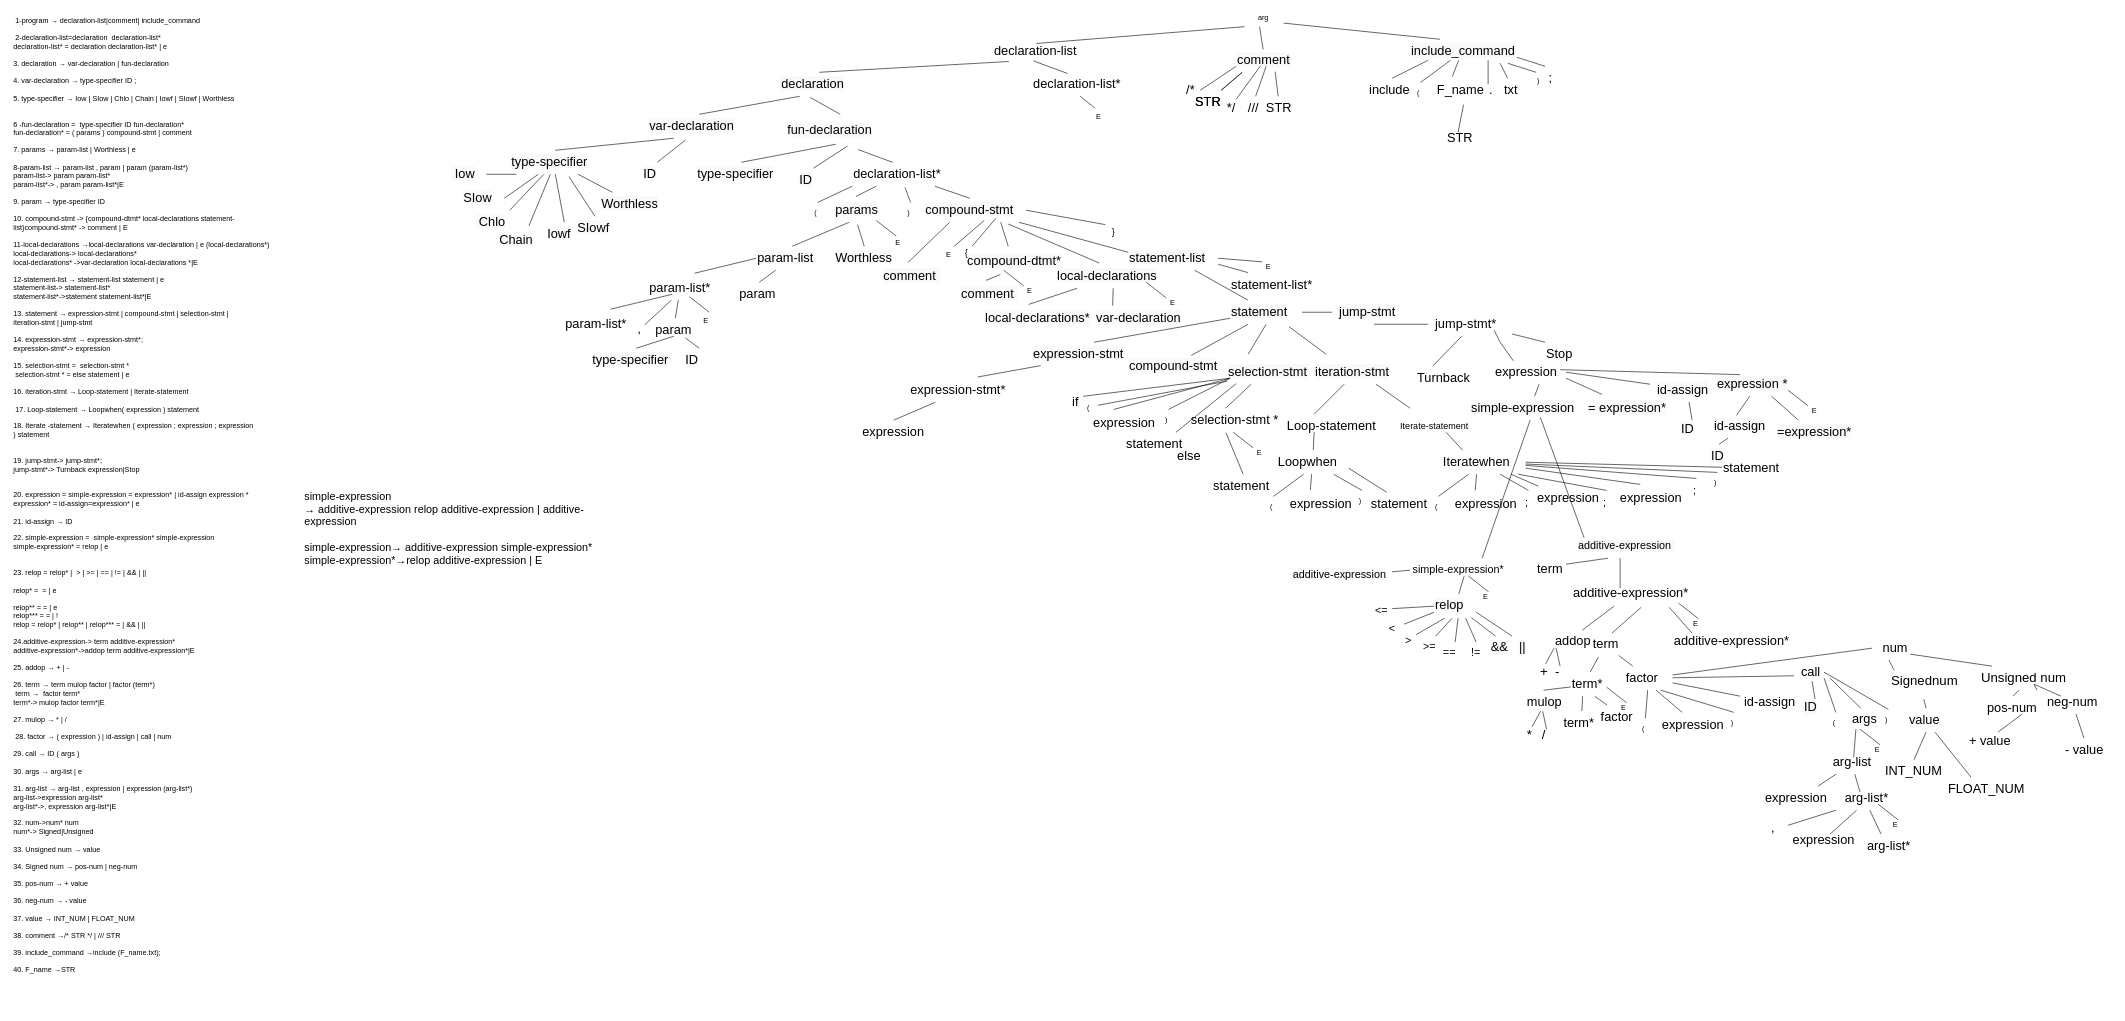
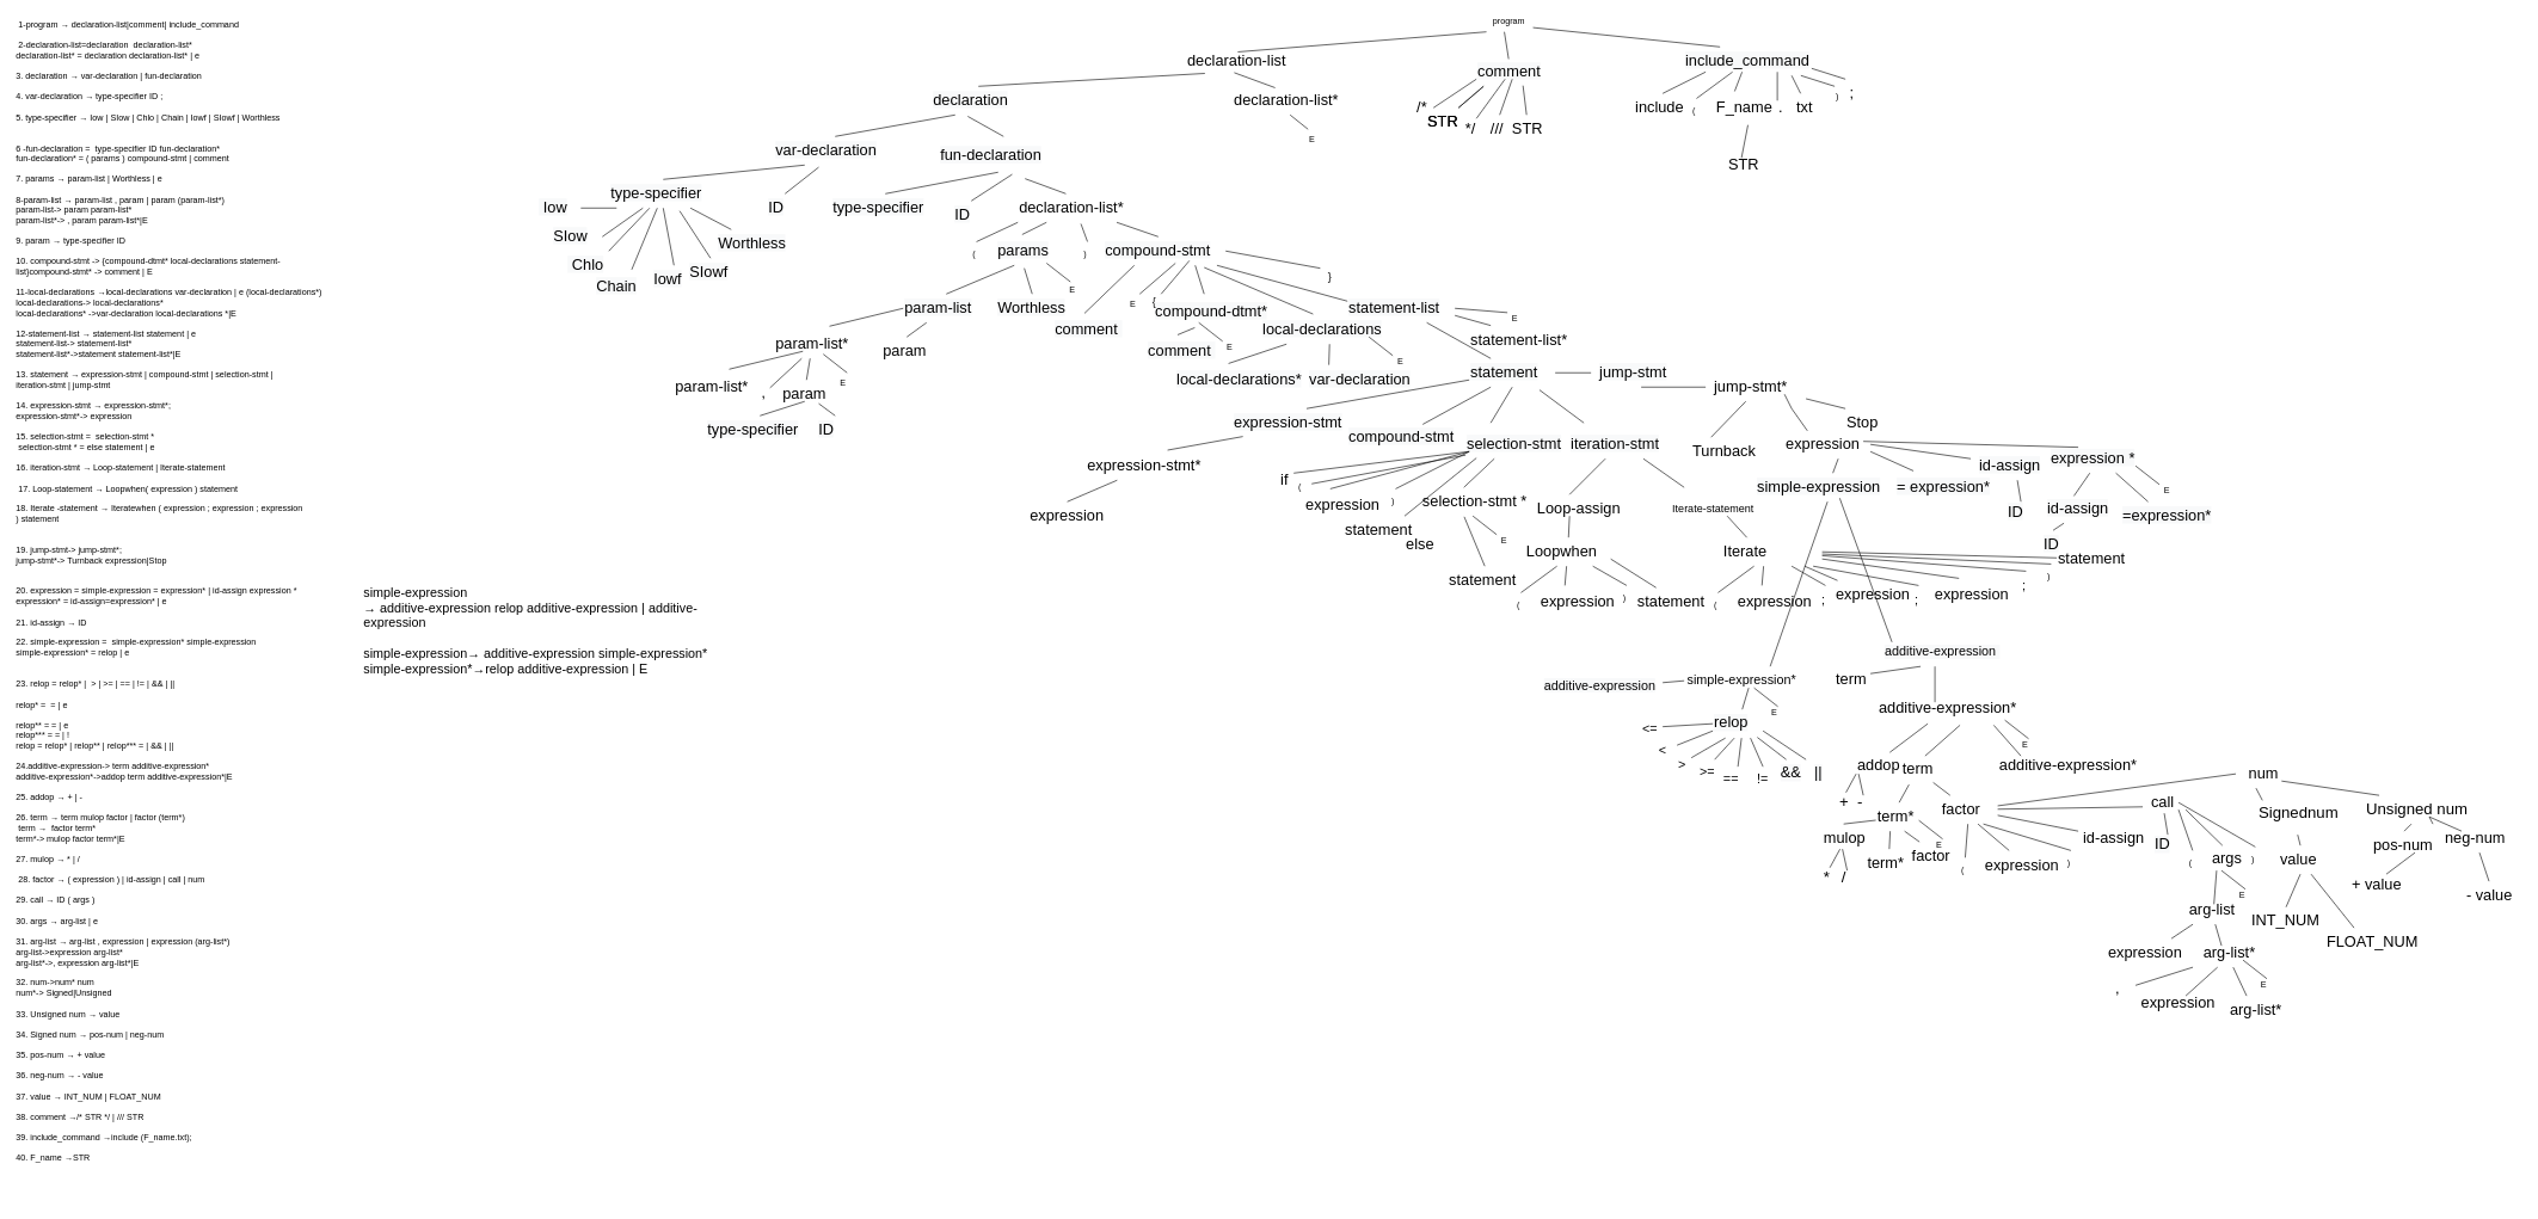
- <mxCell id="5" value="arg" style="text;html=1;align=center;verticalAlign=middle;resizable=0;points=[];autosize=1;strokeColor=none;fillColor=none;" vertex="1" parent="1"><mxGeometry x="2075" y="20" width="60" height="20" as="geometry" /></mxCell>
+ <mxCell id="5" value="program" style="text;html=1;align=center;verticalAlign=middle;resizable=0;points=[];autosize=1;strokeColor=none;fillColor=none;" vertex="1" parent="1"><mxGeometry x="2075" y="20" width="60" height="20" as="geometry" /></mxCell>
- <mxCell id="124" value="&lt;span style=&quot;font-size:16.0pt;line-height:115%;&#10;font-family:&amp;quot;Helvetica&amp;quot;,&amp;quot;sans-serif&amp;quot;;mso-fareast-font-family:&amp;quot;Times New Roman&amp;quot;;&#10;color:black;mso-ansi-language:EN-US;mso-fareast-language:EN-US;mso-bidi-language:&#10;AR-SA&quot;&gt;Loop-statement &lt;/span&gt;" style="text;whiteSpace=wrap;html=1;fontSize=15;" vertex="1" parent="1"><mxGeometry x="2142.5" y="690" width="170" height="40" as="geometry" /></mxCell>
+ <mxCell id="124" value="&lt;span style=&quot;font-size:16.0pt;line-height:115%;&#10;font-family:&amp;quot;Helvetica&amp;quot;,&amp;quot;sans-serif&amp;quot;;mso-fareast-font-family:&amp;quot;Times New Roman&amp;quot;;&#10;color:black;mso-ansi-language:EN-US;mso-fareast-language:EN-US;mso-bidi-language:&#10;AR-SA&quot;&gt;Loop-assign &lt;/span&gt;" style="text;whiteSpace=wrap;html=1;fontSize=15;" vertex="1" parent="1"><mxGeometry x="2142.5" y="690" width="170" height="40" as="geometry" /></mxCell>
- <mxCell id="139" value="&lt;span style=&quot;font-size:16.0pt;line-height:115%;&#10;font-family:&amp;quot;Helvetica&amp;quot;,&amp;quot;sans-serif&amp;quot;;mso-fareast-font-family:&amp;quot;Times New Roman&amp;quot;;&#10;color:black;mso-ansi-language:EN-US;mso-fareast-language:EN-US;mso-bidi-language:&#10;AR-SA&quot;&gt;Iteratewhen&lt;/span&gt;" style="text;whiteSpace=wrap;html=1;fontSize=15;" vertex="1" parent="1"><mxGeometry x="2402.5" y="750" width="140" height="40" as="geometry" /></mxCell>
+ <mxCell id="139" value="&lt;span style=&quot;font-size:16.0pt;line-height:115%;&#10;font-family:&amp;quot;Helvetica&amp;quot;,&amp;quot;sans-serif&amp;quot;;mso-fareast-font-family:&amp;quot;Times New Roman&amp;quot;;&#10;color:black;mso-ansi-language:EN-US;mso-fareast-language:EN-US;mso-bidi-language:&#10;AR-SA&quot;&gt;Iterate&lt;/span&gt;" style="text;whiteSpace=wrap;html=1;fontSize=15;" vertex="1" parent="1"><mxGeometry x="2402.5" y="750" width="140" height="40" as="geometry" /></mxCell>
